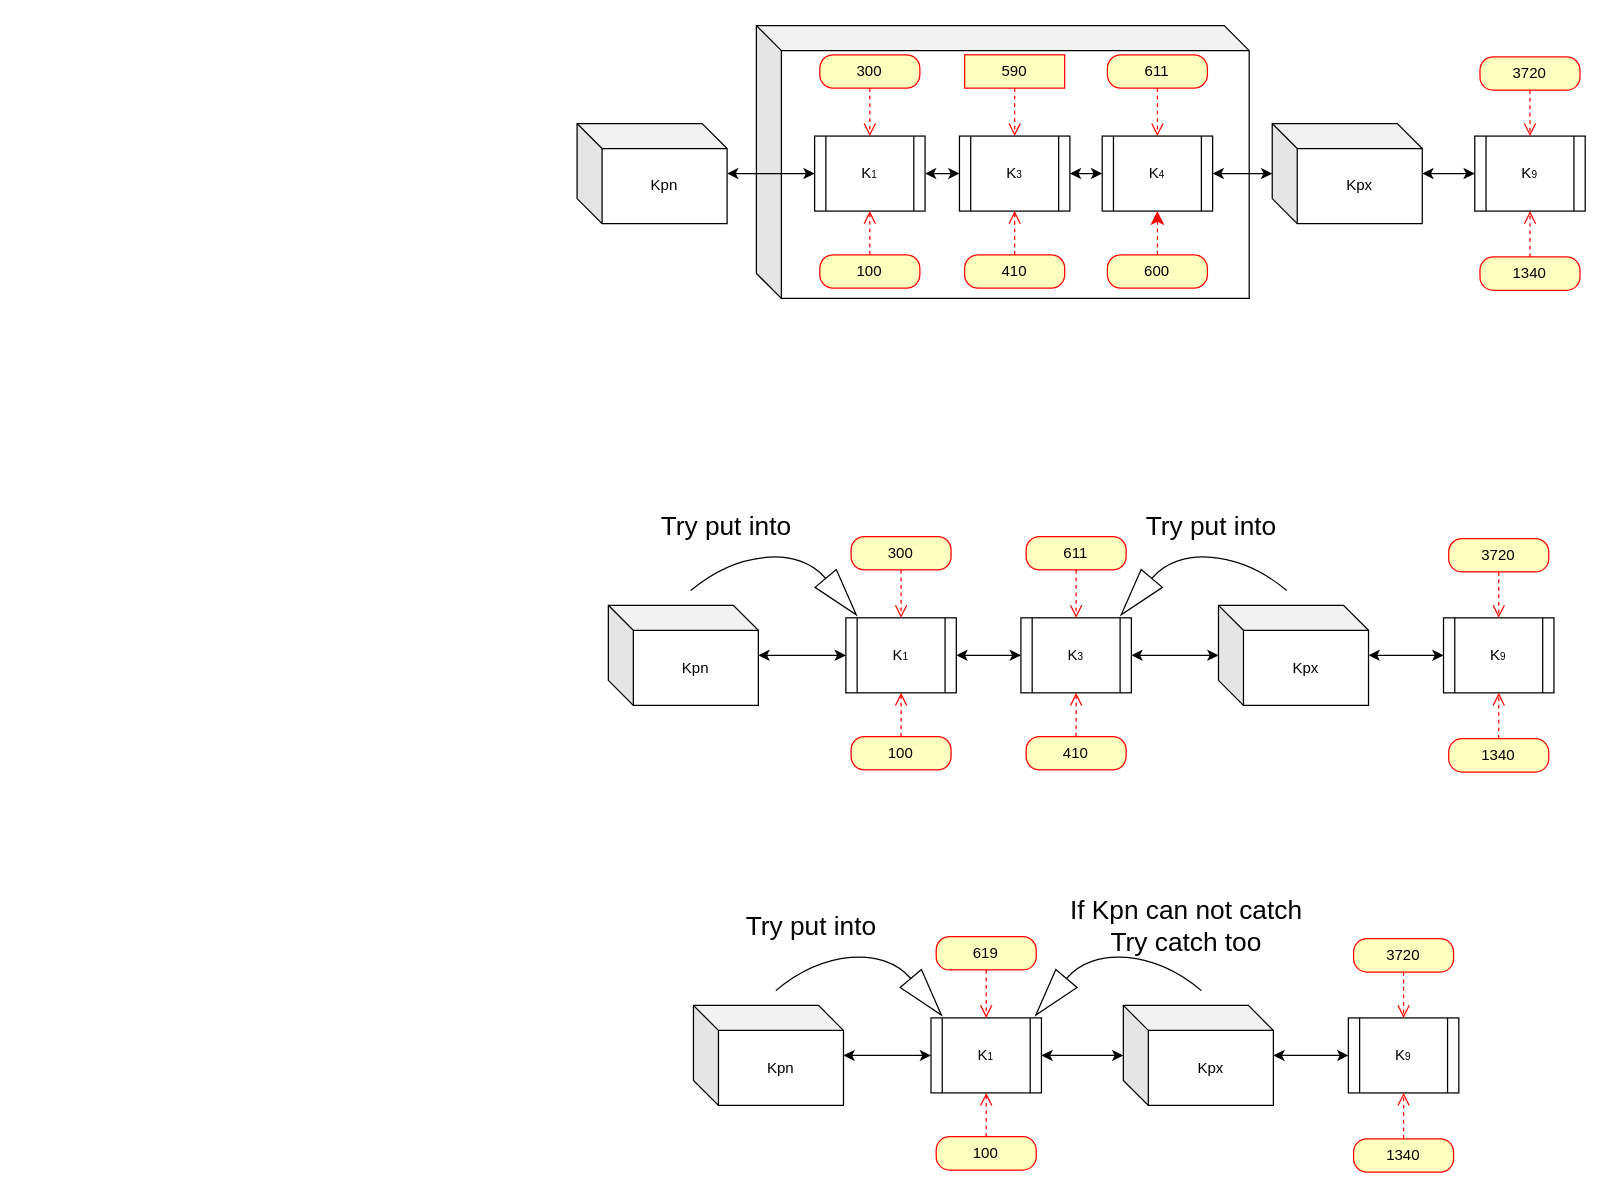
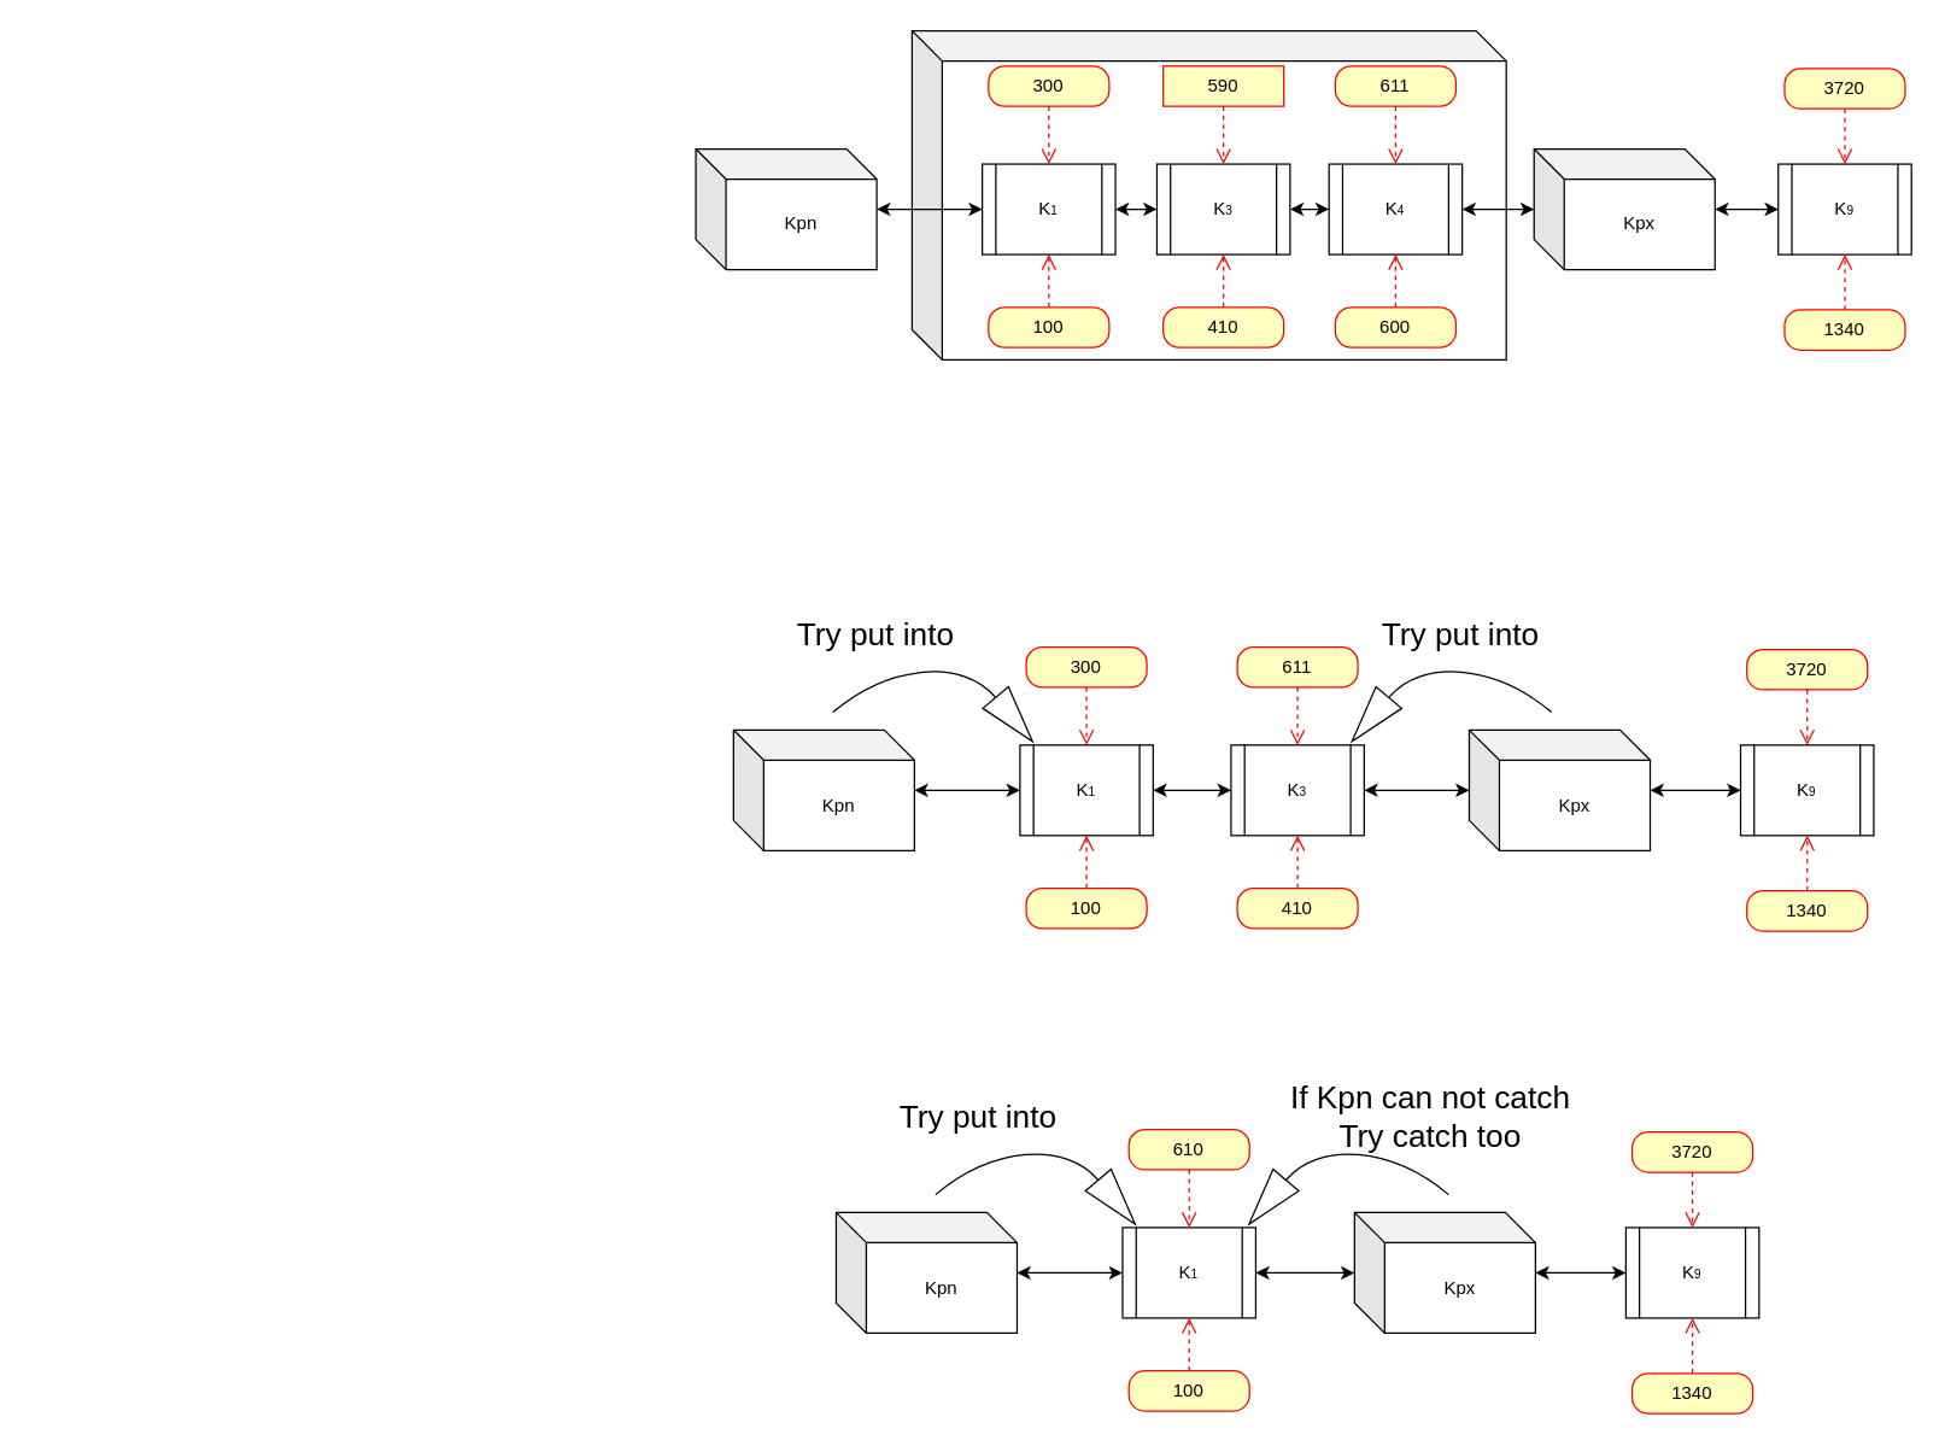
- <mxCell id="27" value="" style="edgeStyle=orthogonalEdgeStyle;html=1;verticalAlign=bottom;endArrow=classic;endSize=8;strokeColor=#ff0000;dashed=1;exitX=0.5;exitY=0;exitDx=0;exitDy=0;entryX=0.5;entryY=1;entryDx=0;entryDy=0;" parent="1" source="25" target="23" edge="1"><mxGeometry relative="1" as="geometry"><mxPoint x="925.01" y="173.33" as="targetPoint" /><mxPoint x="1303.01" y="-56.67" as="sourcePoint" /></mxGeometry></mxCell>
+ <mxCell id="27" value="" style="edgeStyle=orthogonalEdgeStyle;html=1;verticalAlign=bottom;endArrow=open;endSize=8;strokeColor=#ff0000;dashed=1;exitX=0.5;exitY=0;exitDx=0;exitDy=0;entryX=0.5;entryY=1;entryDx=0;entryDy=0;" parent="1" source="25" target="23" edge="1"><mxGeometry relative="1" as="geometry"><mxPoint x="925.01" y="173.33" as="targetPoint" /><mxPoint x="1303.01" y="-56.67" as="sourcePoint" /></mxGeometry></mxCell>
- <mxCell id="66" value="619" style="rounded=1;whiteSpace=wrap;html=1;arcSize=40;fontColor=#000000;fillColor=#ffffc0;strokeColor=#ff0000;" parent="1" vertex="1"><mxGeometry x="748.24" y="748.65" width="80" height="26.67" as="geometry" /></mxCell>
+ <mxCell id="66" value="610" style="rounded=1;whiteSpace=wrap;html=1;arcSize=40;fontColor=#000000;fillColor=#ffffc0;strokeColor=#ff0000;" parent="1" vertex="1"><mxGeometry x="748.24" y="748.65" width="80" height="26.67" as="geometry" /></mxCell>
